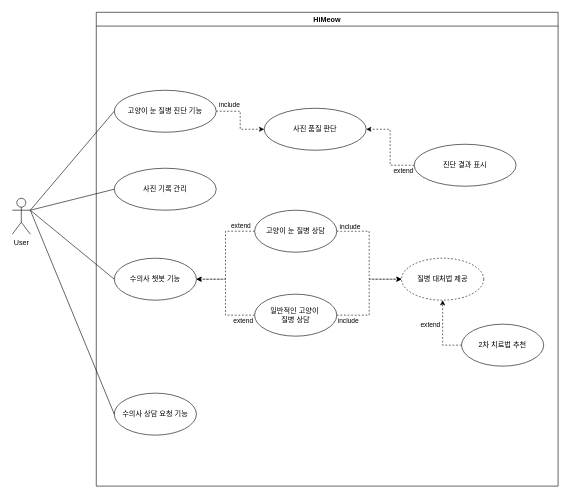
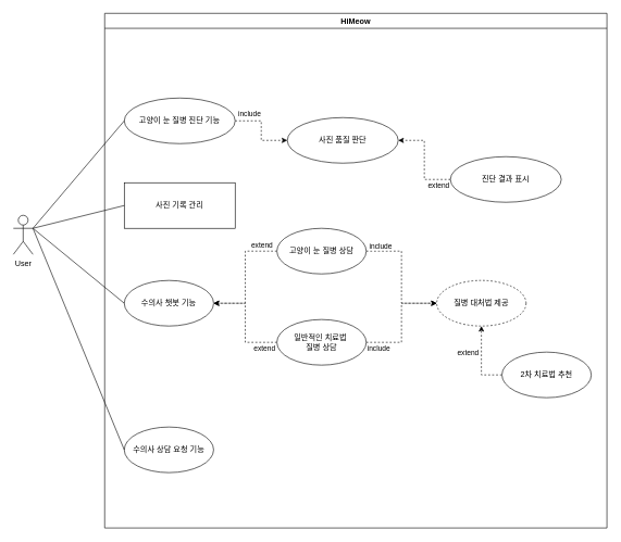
- <mxCell id="11" value="사진 기록 관리" style="ellipse;whiteSpace=wrap;html=1;" parent="2" vertex="1"><mxGeometry x="30" y="260" width="170" height="70" as="geometry" /></mxCell>
+ <mxCell id="11" value="사진 기록 관리" style="whiteSpace=wrap;html=1;rounded=0;" parent="2" vertex="1"><mxGeometry x="30" y="260" width="170" height="70" as="geometry" /></mxCell>
- <mxCell id="22" value="일반적인 고양이&amp;nbsp;&lt;div&gt;질병 상담&lt;/div&gt;" style="ellipse;whiteSpace=wrap;html=1;" parent="2" vertex="1"><mxGeometry x="264" y="470" width="137" height="70" as="geometry" /></mxCell>
+ <mxCell id="22" value="일반적인 치료법&amp;nbsp;&lt;div&gt;질병 상담&lt;/div&gt;" style="ellipse;whiteSpace=wrap;html=1;" parent="2" vertex="1"><mxGeometry x="264" y="470" width="137" height="70" as="geometry" /></mxCell>
